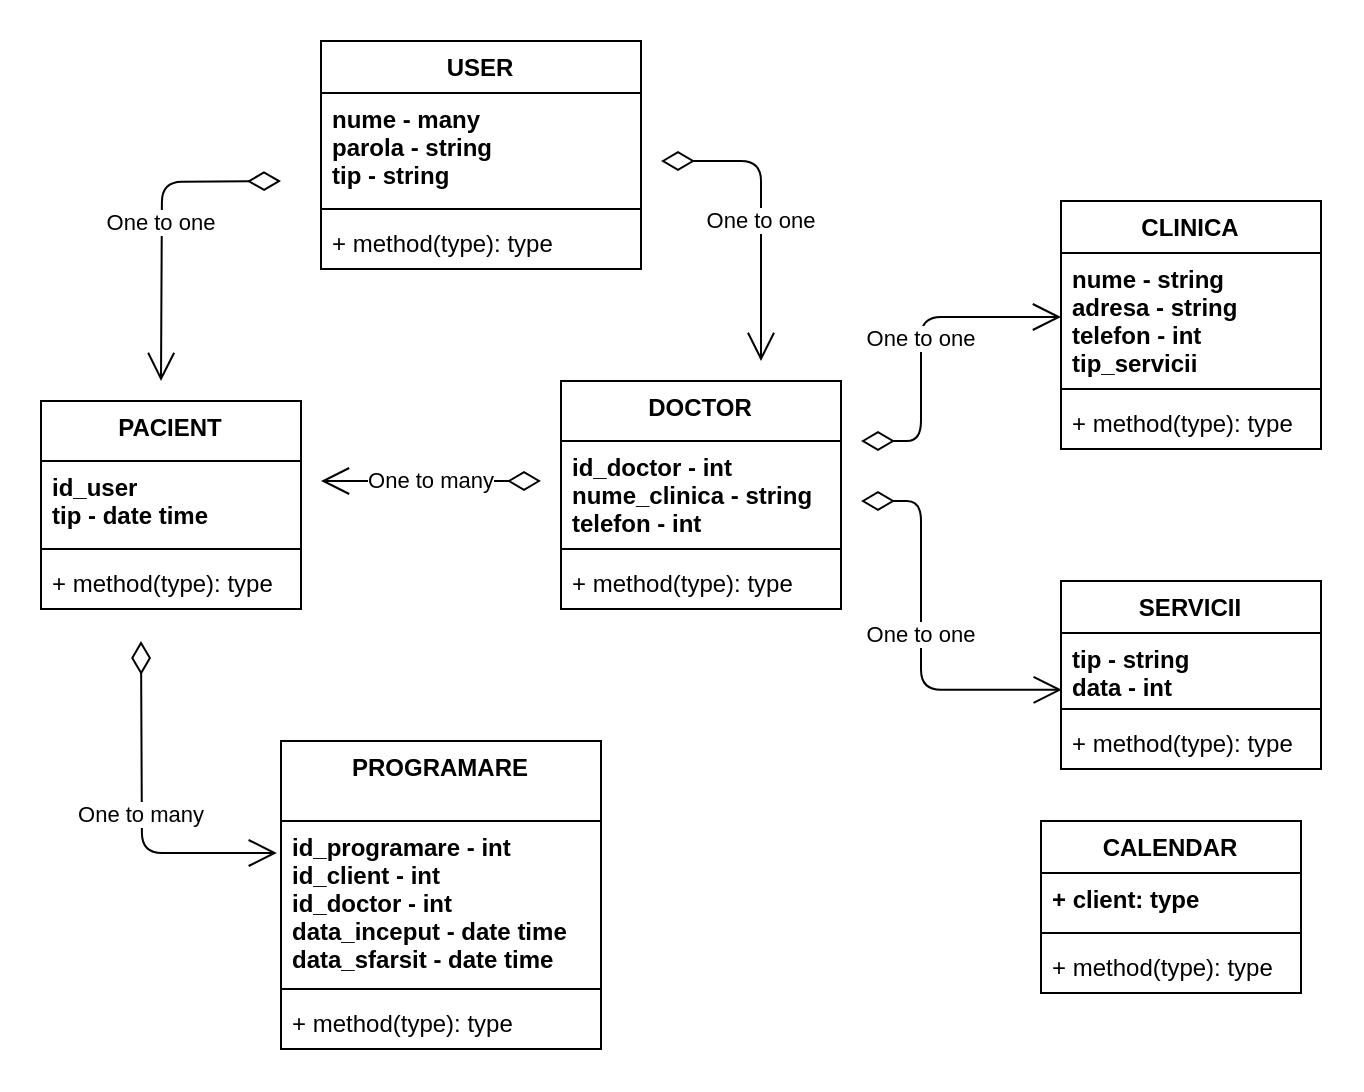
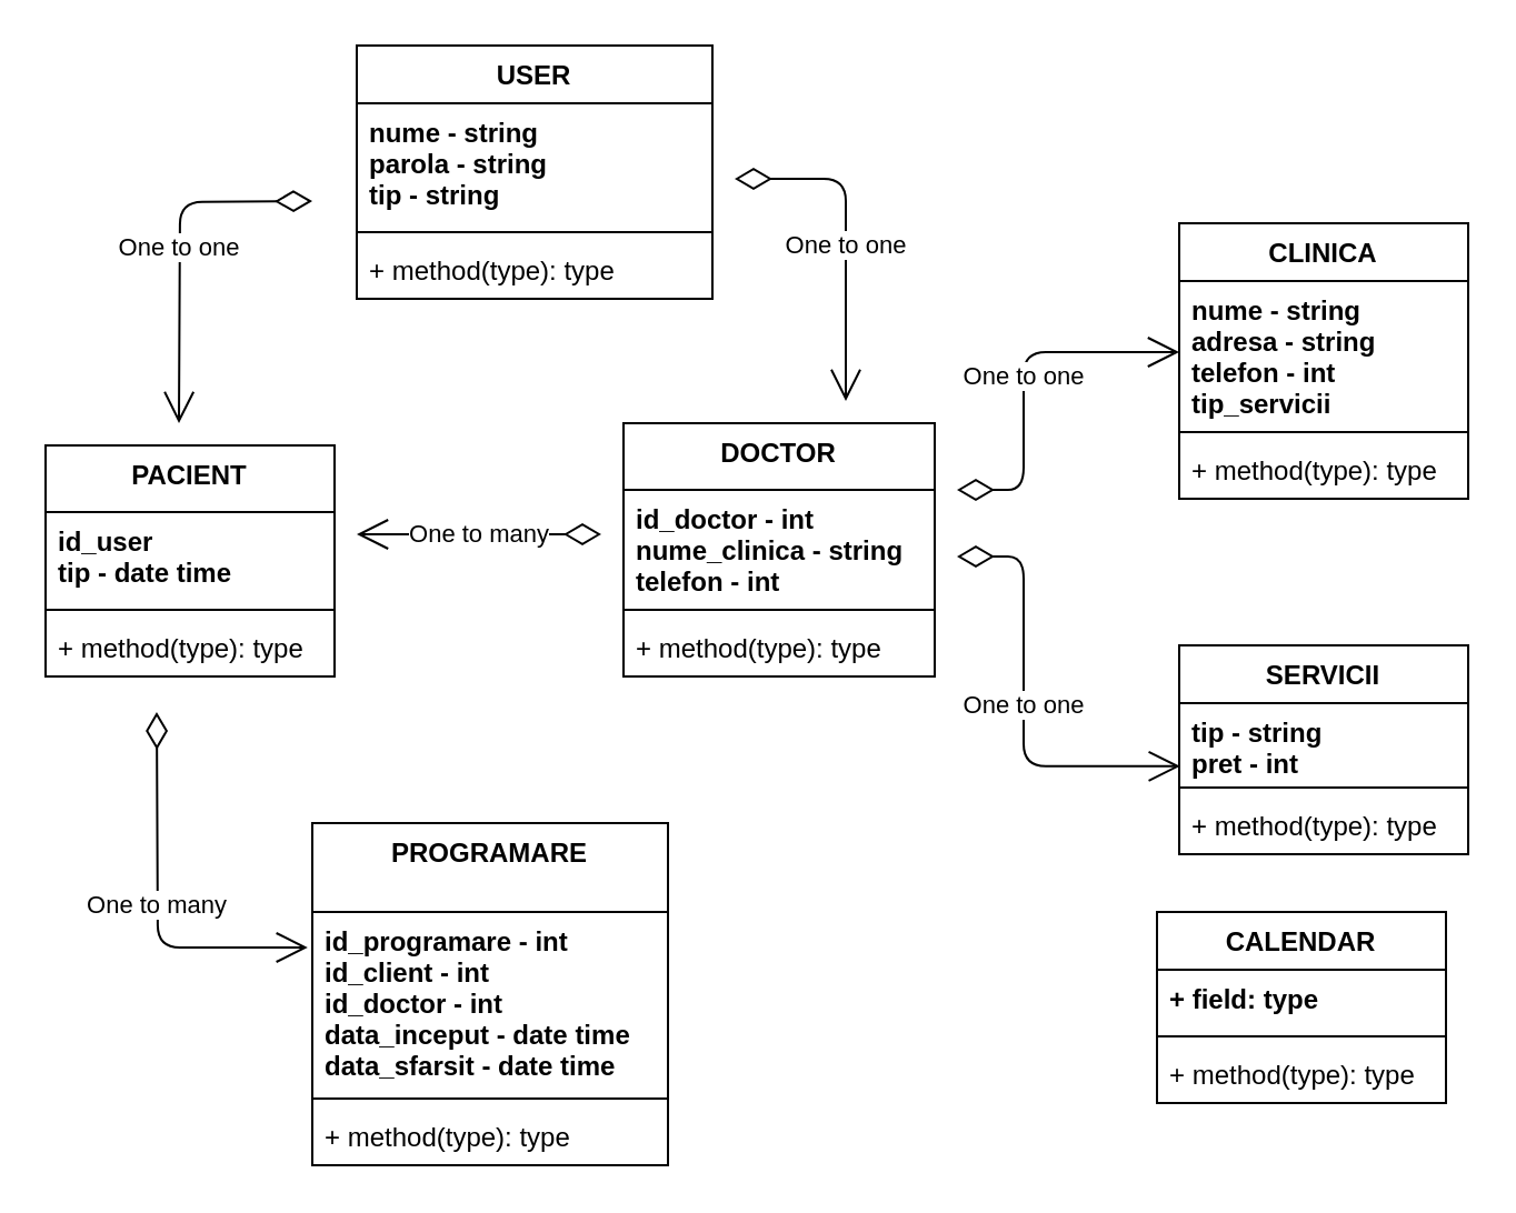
- <mxCell id="7" value="nume - many&#10;parola - string&#10;tip - string&#10;&#10;" style="text;strokeColor=none;fillColor=none;align=left;verticalAlign=top;spacingLeft=4;spacingRight=4;overflow=hidden;rotatable=0;points=[[0,0.5],[1,0.5]];portConstraint=eastwest;fontStyle=1" vertex="1" parent="6"><mxGeometry y="26" width="160" height="54" as="geometry" /></mxCell>
+ <mxCell id="7" value="nume - string&#10;parola - string&#10;tip - string&#10;&#10;" style="text;strokeColor=none;fillColor=none;align=left;verticalAlign=top;spacingLeft=4;spacingRight=4;overflow=hidden;rotatable=0;points=[[0,0.5],[1,0.5]];portConstraint=eastwest;fontStyle=1" vertex="1" parent="6"><mxGeometry y="26" width="160" height="54" as="geometry" /></mxCell>
- <mxCell id="19" value="tip - string&#10;data - int" style="text;strokeColor=none;fillColor=none;align=left;verticalAlign=top;spacingLeft=4;spacingRight=4;overflow=hidden;rotatable=0;points=[[0,0.5],[1,0.5]];portConstraint=eastwest;fontStyle=1" vertex="1" parent="18"><mxGeometry y="26" width="130" height="34" as="geometry" /></mxCell>
+ <mxCell id="19" value="tip - string&#10;pret - int" style="text;strokeColor=none;fillColor=none;align=left;verticalAlign=top;spacingLeft=4;spacingRight=4;overflow=hidden;rotatable=0;points=[[0,0.5],[1,0.5]];portConstraint=eastwest;fontStyle=1" vertex="1" parent="18"><mxGeometry y="26" width="130" height="34" as="geometry" /></mxCell>
- <mxCell id="23" value="+ client: type" style="text;strokeColor=none;fillColor=none;align=left;verticalAlign=top;spacingLeft=4;spacingRight=4;overflow=hidden;rotatable=0;points=[[0,0.5],[1,0.5]];portConstraint=eastwest;fontStyle=1" vertex="1" parent="22"><mxGeometry y="26" width="130" height="26" as="geometry" /></mxCell>
+ <mxCell id="23" value="+ field: type" style="text;strokeColor=none;fillColor=none;align=left;verticalAlign=top;spacingLeft=4;spacingRight=4;overflow=hidden;rotatable=0;points=[[0,0.5],[1,0.5]];portConstraint=eastwest;fontStyle=1" vertex="1" parent="22"><mxGeometry y="26" width="130" height="26" as="geometry" /></mxCell>
